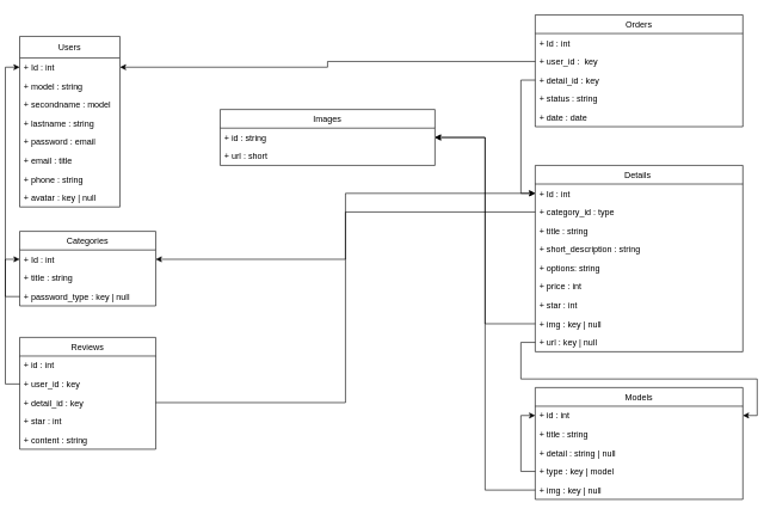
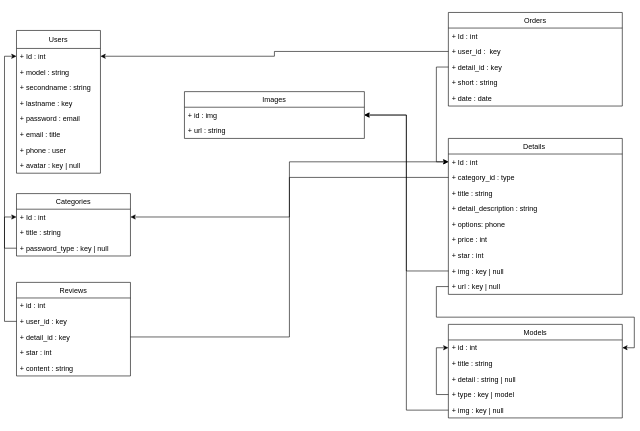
- <mxCell id="15" value="+ status : string" style="text;strokeColor=none;fillColor=none;align=left;verticalAlign=top;spacingLeft=4;spacingRight=4;overflow=hidden;rotatable=0;points=[[0,0.5],[1,0.5]];portConstraint=eastwest;" vertex="1" parent="11"><mxGeometry y="104" width="290" height="26" as="geometry" /></mxCell>
+ <mxCell id="15" value="+ short : string" style="text;strokeColor=none;fillColor=none;align=left;verticalAlign=top;spacingLeft=4;spacingRight=4;overflow=hidden;rotatable=0;points=[[0,0.5],[1,0.5]];portConstraint=eastwest;" vertex="1" parent="11"><mxGeometry y="104" width="290" height="26" as="geometry" /></mxCell>
- <mxCell id="5" value="+ secondname : model" style="text;strokeColor=none;fillColor=none;align=left;verticalAlign=top;spacingLeft=4;spacingRight=4;overflow=hidden;rotatable=0;points=[[0,0.5],[1,0.5]];portConstraint=eastwest;" vertex="1" parent="2"><mxGeometry y="82" width="140" height="26" as="geometry" /></mxCell>
+ <mxCell id="5" value="+ secondname : string" style="text;strokeColor=none;fillColor=none;align=left;verticalAlign=top;spacingLeft=4;spacingRight=4;overflow=hidden;rotatable=0;points=[[0,0.5],[1,0.5]];portConstraint=eastwest;" vertex="1" parent="2"><mxGeometry y="82" width="140" height="26" as="geometry" /></mxCell>
- <mxCell id="6" value="+ lastname : string" style="text;strokeColor=none;fillColor=none;align=left;verticalAlign=top;spacingLeft=4;spacingRight=4;overflow=hidden;rotatable=0;points=[[0,0.5],[1,0.5]];portConstraint=eastwest;" vertex="1" parent="2"><mxGeometry y="108" width="140" height="26" as="geometry" /></mxCell>
+ <mxCell id="6" value="+ lastname : key" style="text;strokeColor=none;fillColor=none;align=left;verticalAlign=top;spacingLeft=4;spacingRight=4;overflow=hidden;rotatable=0;points=[[0,0.5],[1,0.5]];portConstraint=eastwest;" vertex="1" parent="2"><mxGeometry y="108" width="140" height="26" as="geometry" /></mxCell>
- <mxCell id="51" value="+ id : string    " style="text;strokeColor=none;fillColor=none;align=left;verticalAlign=top;spacingLeft=4;spacingRight=4;overflow=hidden;rotatable=0;points=[[0,0.5],[1,0.5]];portConstraint=eastwest;" vertex="1" parent="50"><mxGeometry y="26" width="300" height="26" as="geometry" /></mxCell>
+ <mxCell id="51" value="+ id : img    " style="text;strokeColor=none;fillColor=none;align=left;verticalAlign=top;spacingLeft=4;spacingRight=4;overflow=hidden;rotatable=0;points=[[0,0.5],[1,0.5]];portConstraint=eastwest;" vertex="1" parent="50"><mxGeometry y="26" width="300" height="26" as="geometry" /></mxCell>
- <mxCell id="52" value="+ url : short" style="text;strokeColor=none;fillColor=none;align=left;verticalAlign=top;spacingLeft=4;spacingRight=4;overflow=hidden;rotatable=0;points=[[0,0.5],[1,0.5]];portConstraint=eastwest;" vertex="1" parent="50"><mxGeometry y="52" width="300" height="26" as="geometry" /></mxCell>
+ <mxCell id="52" value="+ url : string" style="text;strokeColor=none;fillColor=none;align=left;verticalAlign=top;spacingLeft=4;spacingRight=4;overflow=hidden;rotatable=0;points=[[0,0.5],[1,0.5]];portConstraint=eastwest;" vertex="1" parent="50"><mxGeometry y="52" width="300" height="26" as="geometry" /></mxCell>
- <mxCell id="9" value="+ phone : string" style="text;strokeColor=none;fillColor=none;align=left;verticalAlign=top;spacingLeft=4;spacingRight=4;overflow=hidden;rotatable=0;points=[[0,0.5],[1,0.5]];portConstraint=eastwest;" vertex="1" parent="2"><mxGeometry y="186" width="140" height="26" as="geometry" /></mxCell>
+ <mxCell id="9" value="+ phone : user" style="text;strokeColor=none;fillColor=none;align=left;verticalAlign=top;spacingLeft=4;spacingRight=4;overflow=hidden;rotatable=0;points=[[0,0.5],[1,0.5]];portConstraint=eastwest;" vertex="1" parent="2"><mxGeometry y="186" width="140" height="26" as="geometry" /></mxCell>
- <mxCell id="21" value="+ short_description : string" style="text;strokeColor=none;fillColor=none;align=left;verticalAlign=top;spacingLeft=4;spacingRight=4;overflow=hidden;rotatable=0;points=[[0,0.5],[1,0.5]];portConstraint=eastwest;" vertex="1" parent="17"><mxGeometry y="104" width="290" height="26" as="geometry" /></mxCell>
+ <mxCell id="21" value="+ detail_description : string" style="text;strokeColor=none;fillColor=none;align=left;verticalAlign=top;spacingLeft=4;spacingRight=4;overflow=hidden;rotatable=0;points=[[0,0.5],[1,0.5]];portConstraint=eastwest;" vertex="1" parent="17"><mxGeometry y="104" width="290" height="26" as="geometry" /></mxCell>
- <mxCell id="22" value="+ options: string" style="text;strokeColor=none;fillColor=none;align=left;verticalAlign=top;spacingLeft=4;spacingRight=4;overflow=hidden;rotatable=0;points=[[0,0.5],[1,0.5]];portConstraint=eastwest;" vertex="1" parent="17"><mxGeometry y="130" width="290" height="26" as="geometry" /></mxCell>
+ <mxCell id="22" value="+ options: phone" style="text;strokeColor=none;fillColor=none;align=left;verticalAlign=top;spacingLeft=4;spacingRight=4;overflow=hidden;rotatable=0;points=[[0,0.5],[1,0.5]];portConstraint=eastwest;" vertex="1" parent="17"><mxGeometry y="130" width="290" height="26" as="geometry" /></mxCell>
